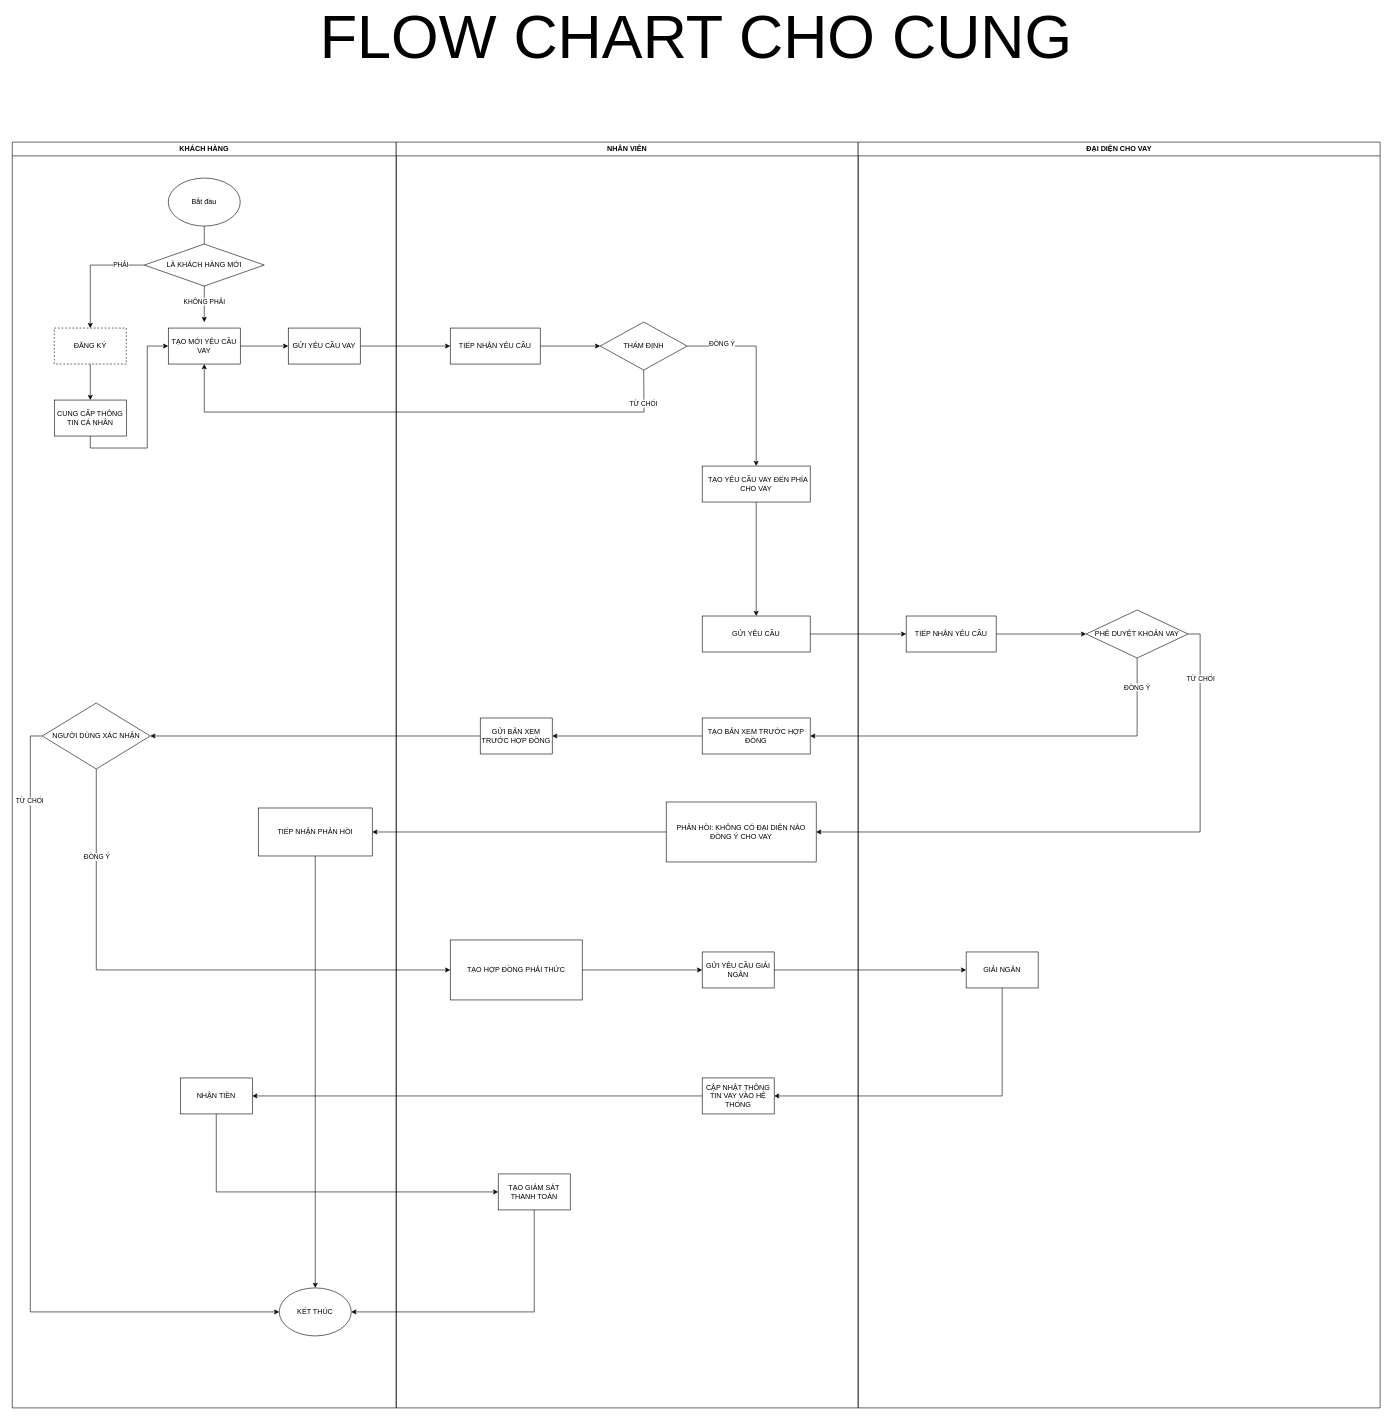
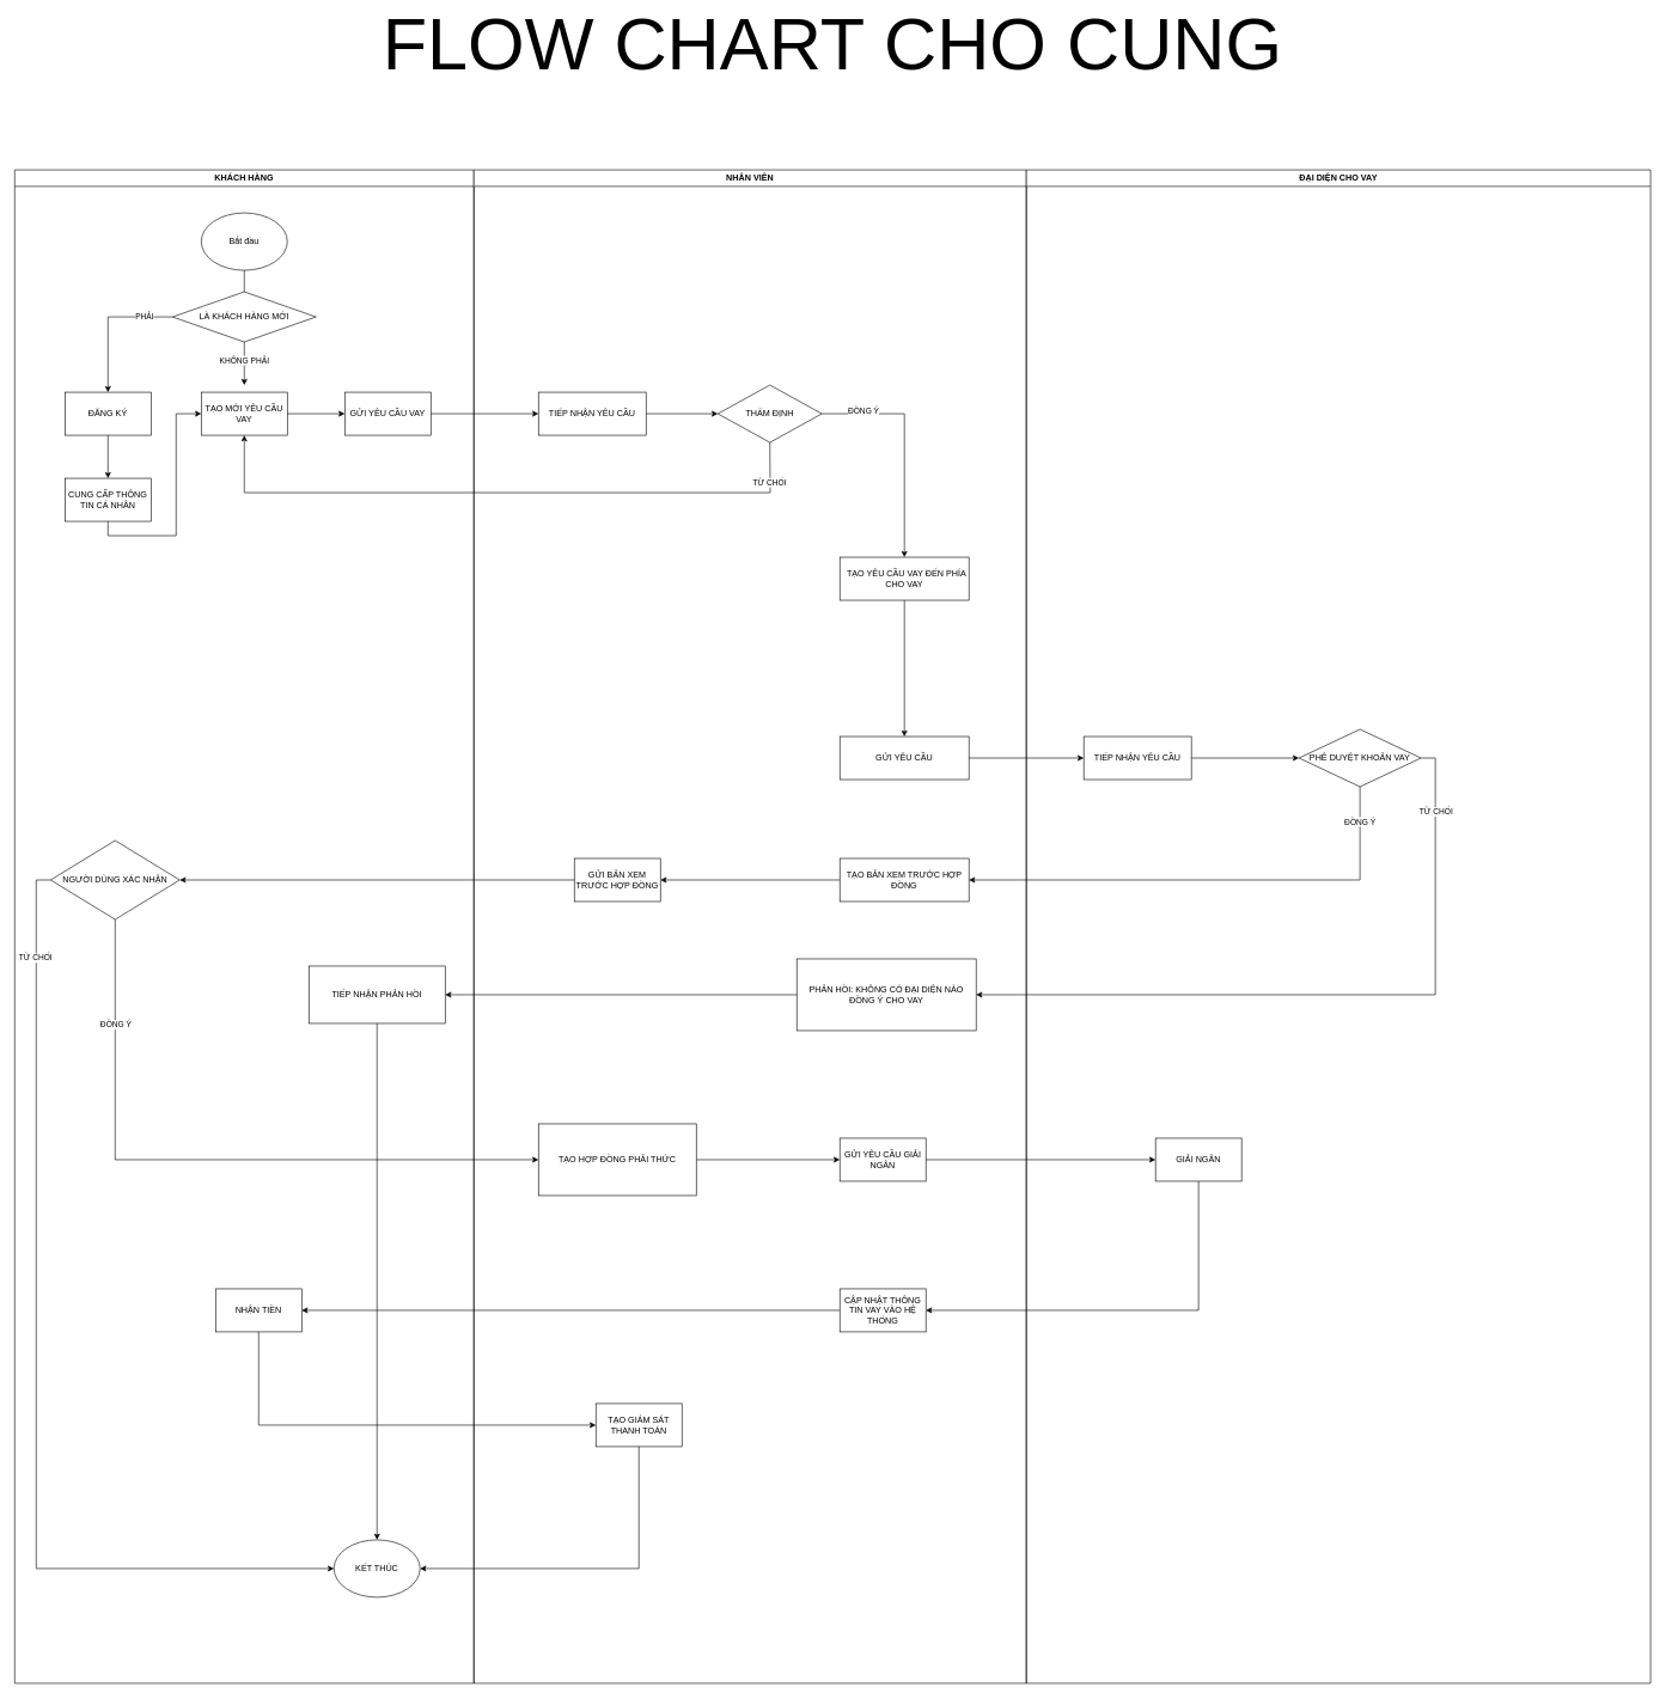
- <mxCell id="14" value="ĐĂNG KÝ" style="rounded=0;whiteSpace=wrap;html=1;dashed=1;" vertex="1" parent="2"><mxGeometry x="70" y="310" width="120" height="60" as="geometry" /></mxCell>
+ <mxCell id="14" value="ĐĂNG KÝ" style="rounded=0;whiteSpace=wrap;html=1;" vertex="1" parent="2"><mxGeometry x="70" y="310" width="120" height="60" as="geometry" /></mxCell>
